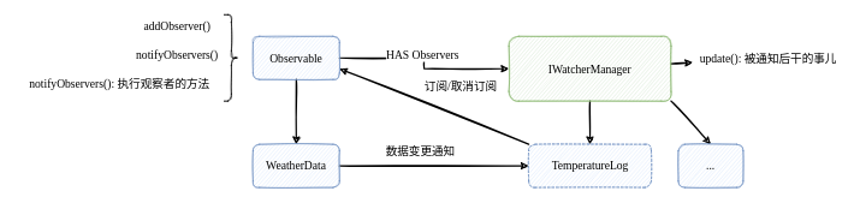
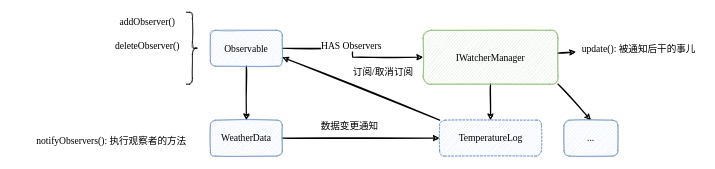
- <mxCell id="17" value="notifyObservers()" style="text;html=1;strokeColor=none;fillColor=none;align=center;verticalAlign=middle;whiteSpace=wrap;rounded=0;sketch=1;fontFamily=Comic Sans MS;fontSize=16;" vertex="1" parent="1"><mxGeometry x="100" y="60" width="290" height="30" as="geometry" /></mxCell>
+ <mxCell id="17" value="deleteObserver()" style="text;html=1;strokeColor=none;fillColor=none;align=center;verticalAlign=middle;whiteSpace=wrap;rounded=0;sketch=1;fontFamily=Comic Sans MS;fontSize=16;" vertex="1" parent="1"><mxGeometry x="100" y="60" width="290" height="30" as="geometry" /></mxCell>
- <mxCell id="18" value="notifyObservers(): 执行观察者的方法" style="text;html=1;strokeColor=none;fillColor=none;align=center;verticalAlign=middle;whiteSpace=wrap;rounded=0;sketch=1;fontFamily=Comic Sans MS;fontSize=16;" vertex="1" parent="1"><mxGeometry y="100" width="290" height="30" as="geometry" x="20" /></mxCell>
+ <mxCell id="18" value="notifyObservers(): 执行观察者的方法" style="text;html=1;strokeColor=none;fillColor=none;align=center;verticalAlign=middle;whiteSpace=wrap;rounded=0;sketch=1;fontFamily=Comic Sans MS;fontSize=16;" vertex="1" parent="1"><mxGeometry x="40" y="220" width="290" height="30" as="geometry" /></mxCell>
